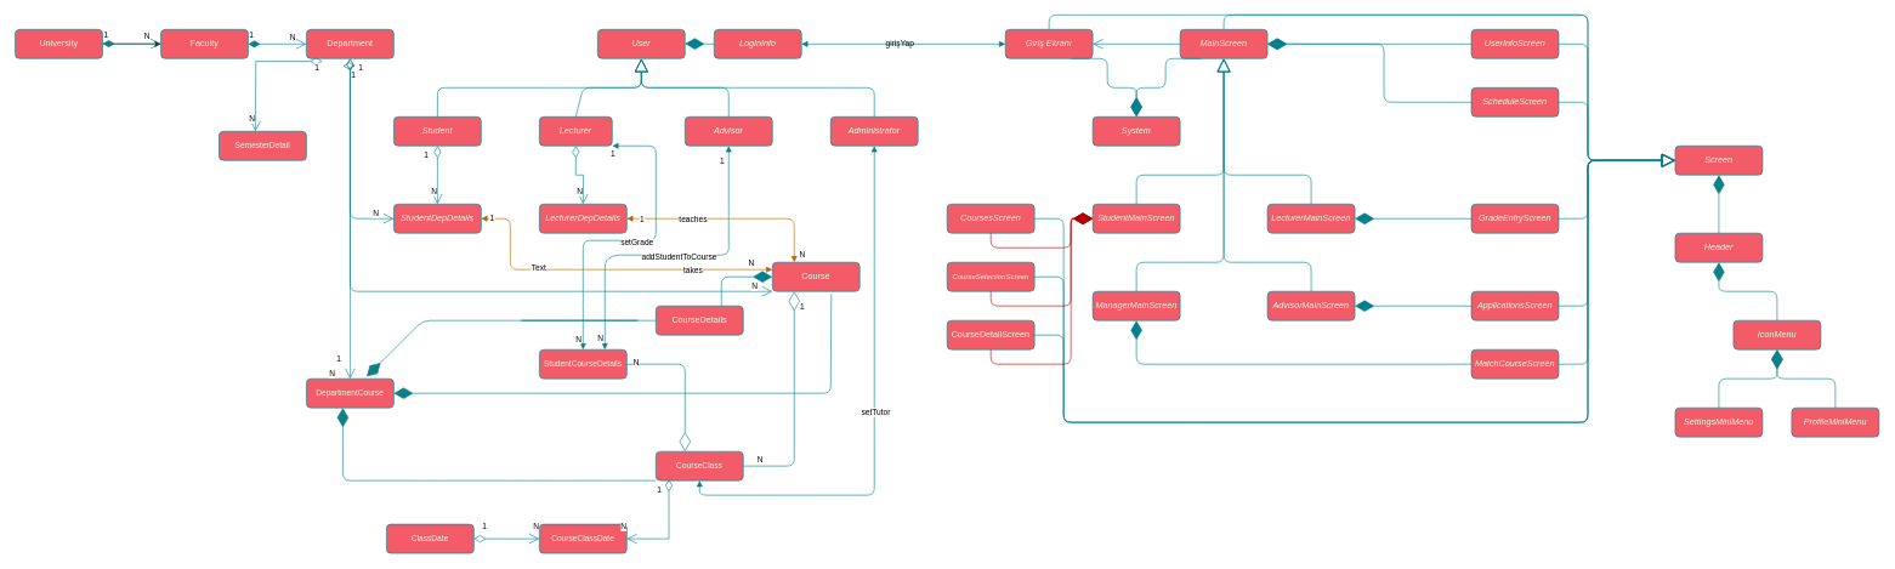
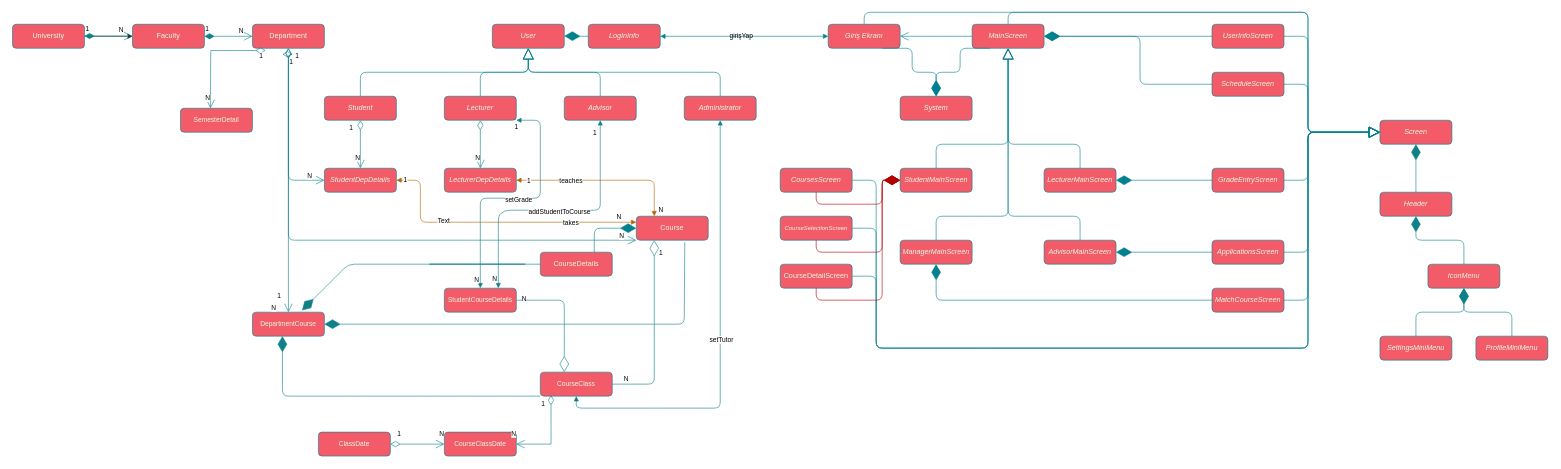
- <mxCell id="5" value="&lt;span style=&quot;font-style: italic; text-wrap: nowrap;&quot;&gt;Lecturer&lt;/span&gt;" style="html=1;whiteSpace=wrap;rounded=1;labelBackgroundColor=none;fillColor=#F45B69;strokeColor=#028090;fontColor=#E4FDE1;" parent="1" vertex="1"><mxGeometry x="740" y="160" width="100" height="40" as="geometry" /></mxCell>
+ <mxCell id="5" value="&lt;span style=&quot;font-style: italic; text-wrap: nowrap;&quot;&gt;Lecturer&lt;/span&gt;" style="html=1;whiteSpace=wrap;rounded=1;labelBackgroundColor=none;fillColor=#F45B69;strokeColor=#028090;fontColor=#E4FDE1;" parent="1" vertex="1"><mxGeometry x="740" y="160" width="120" height="40" as="geometry" /></mxCell>
